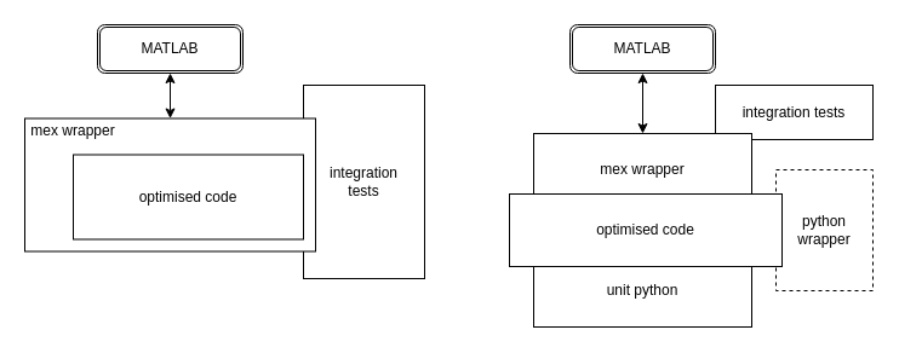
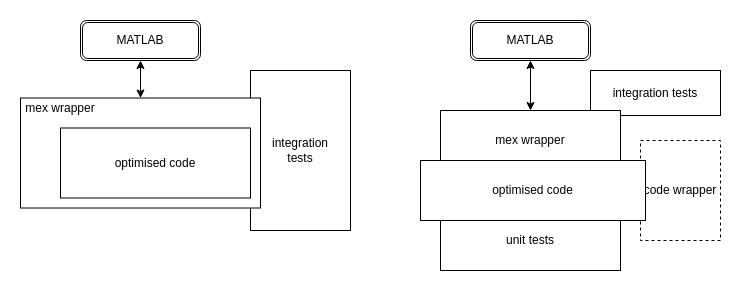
- <mxCell id="3" value="python wrapper" style="rounded=0;whiteSpace=wrap;html=1;dashed=1;" vertex="1" parent="1"><mxGeometry x="640" y="140" width="80" height="100" as="geometry" /></mxCell>
+ <mxCell id="3" value="code wrapper" style="rounded=0;whiteSpace=wrap;html=1;dashed=1;" vertex="1" parent="1"><mxGeometry x="640" y="140" width="80" height="100" as="geometry" /></mxCell>
- <mxCell id="5" value="unit python" style="rounded=0;whiteSpace=wrap;html=1;" vertex="1" parent="1"><mxGeometry x="440" y="210" width="180" height="60" as="geometry" /></mxCell>
+ <mxCell id="5" value="unit tests" style="rounded=0;whiteSpace=wrap;html=1;" vertex="1" parent="1"><mxGeometry x="440" y="210" width="180" height="60" as="geometry" /></mxCell>
